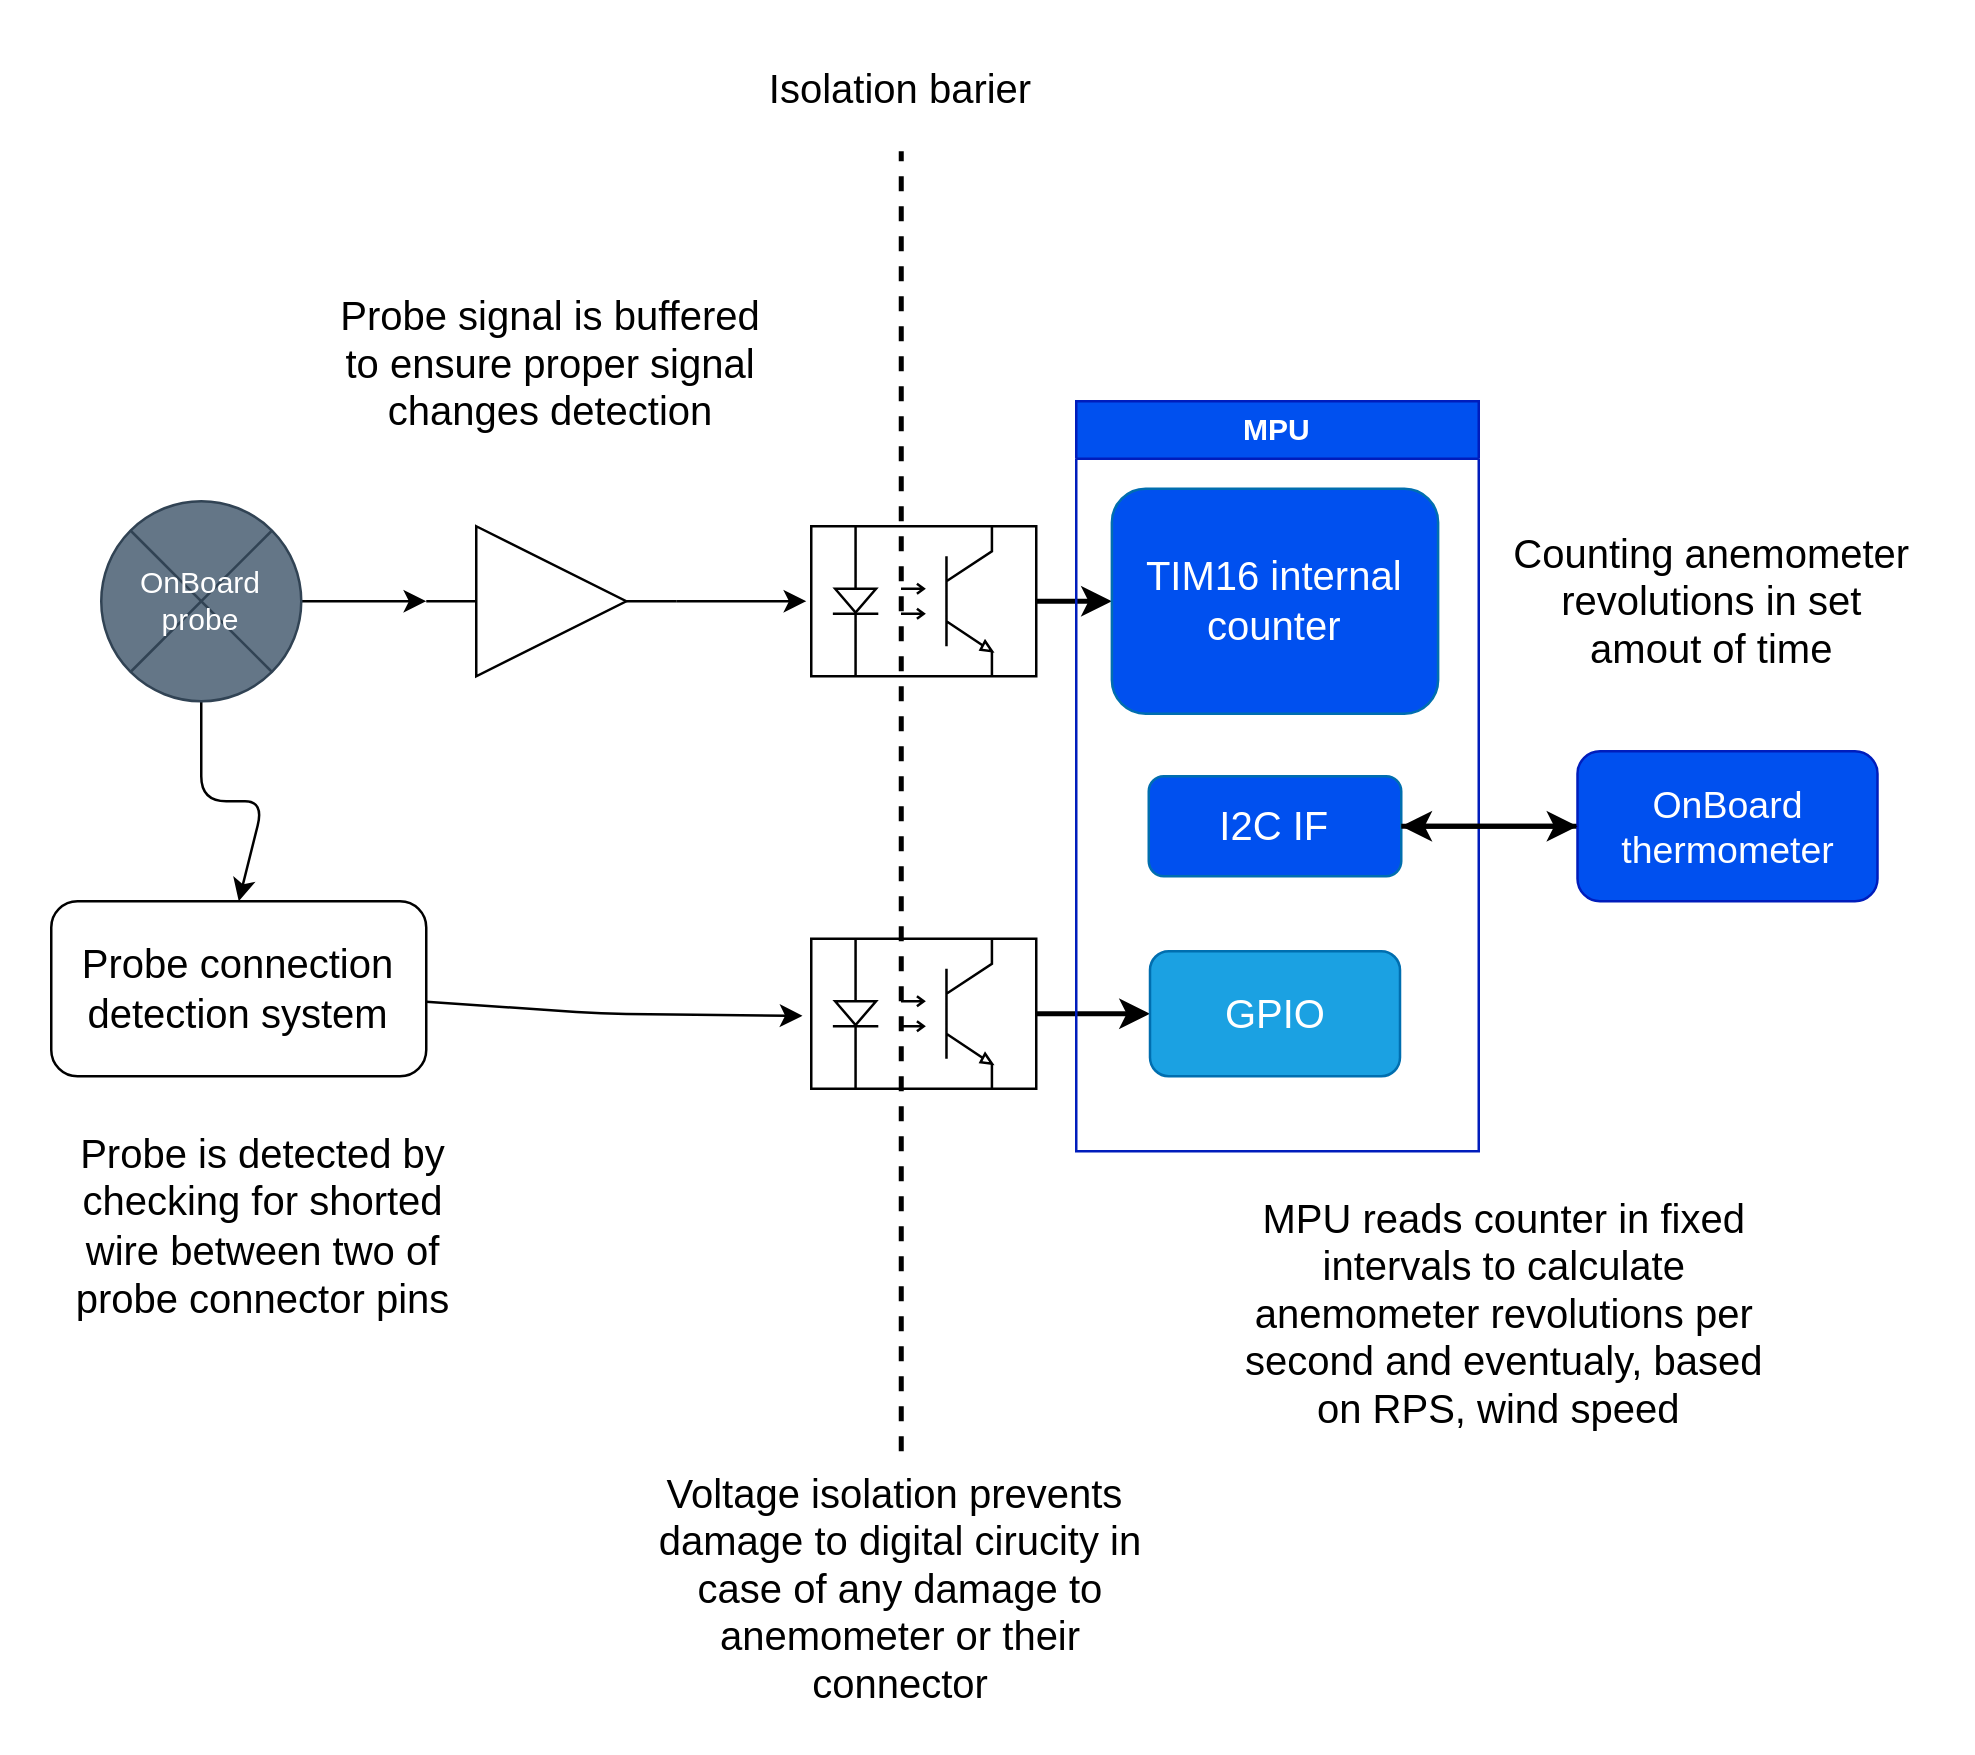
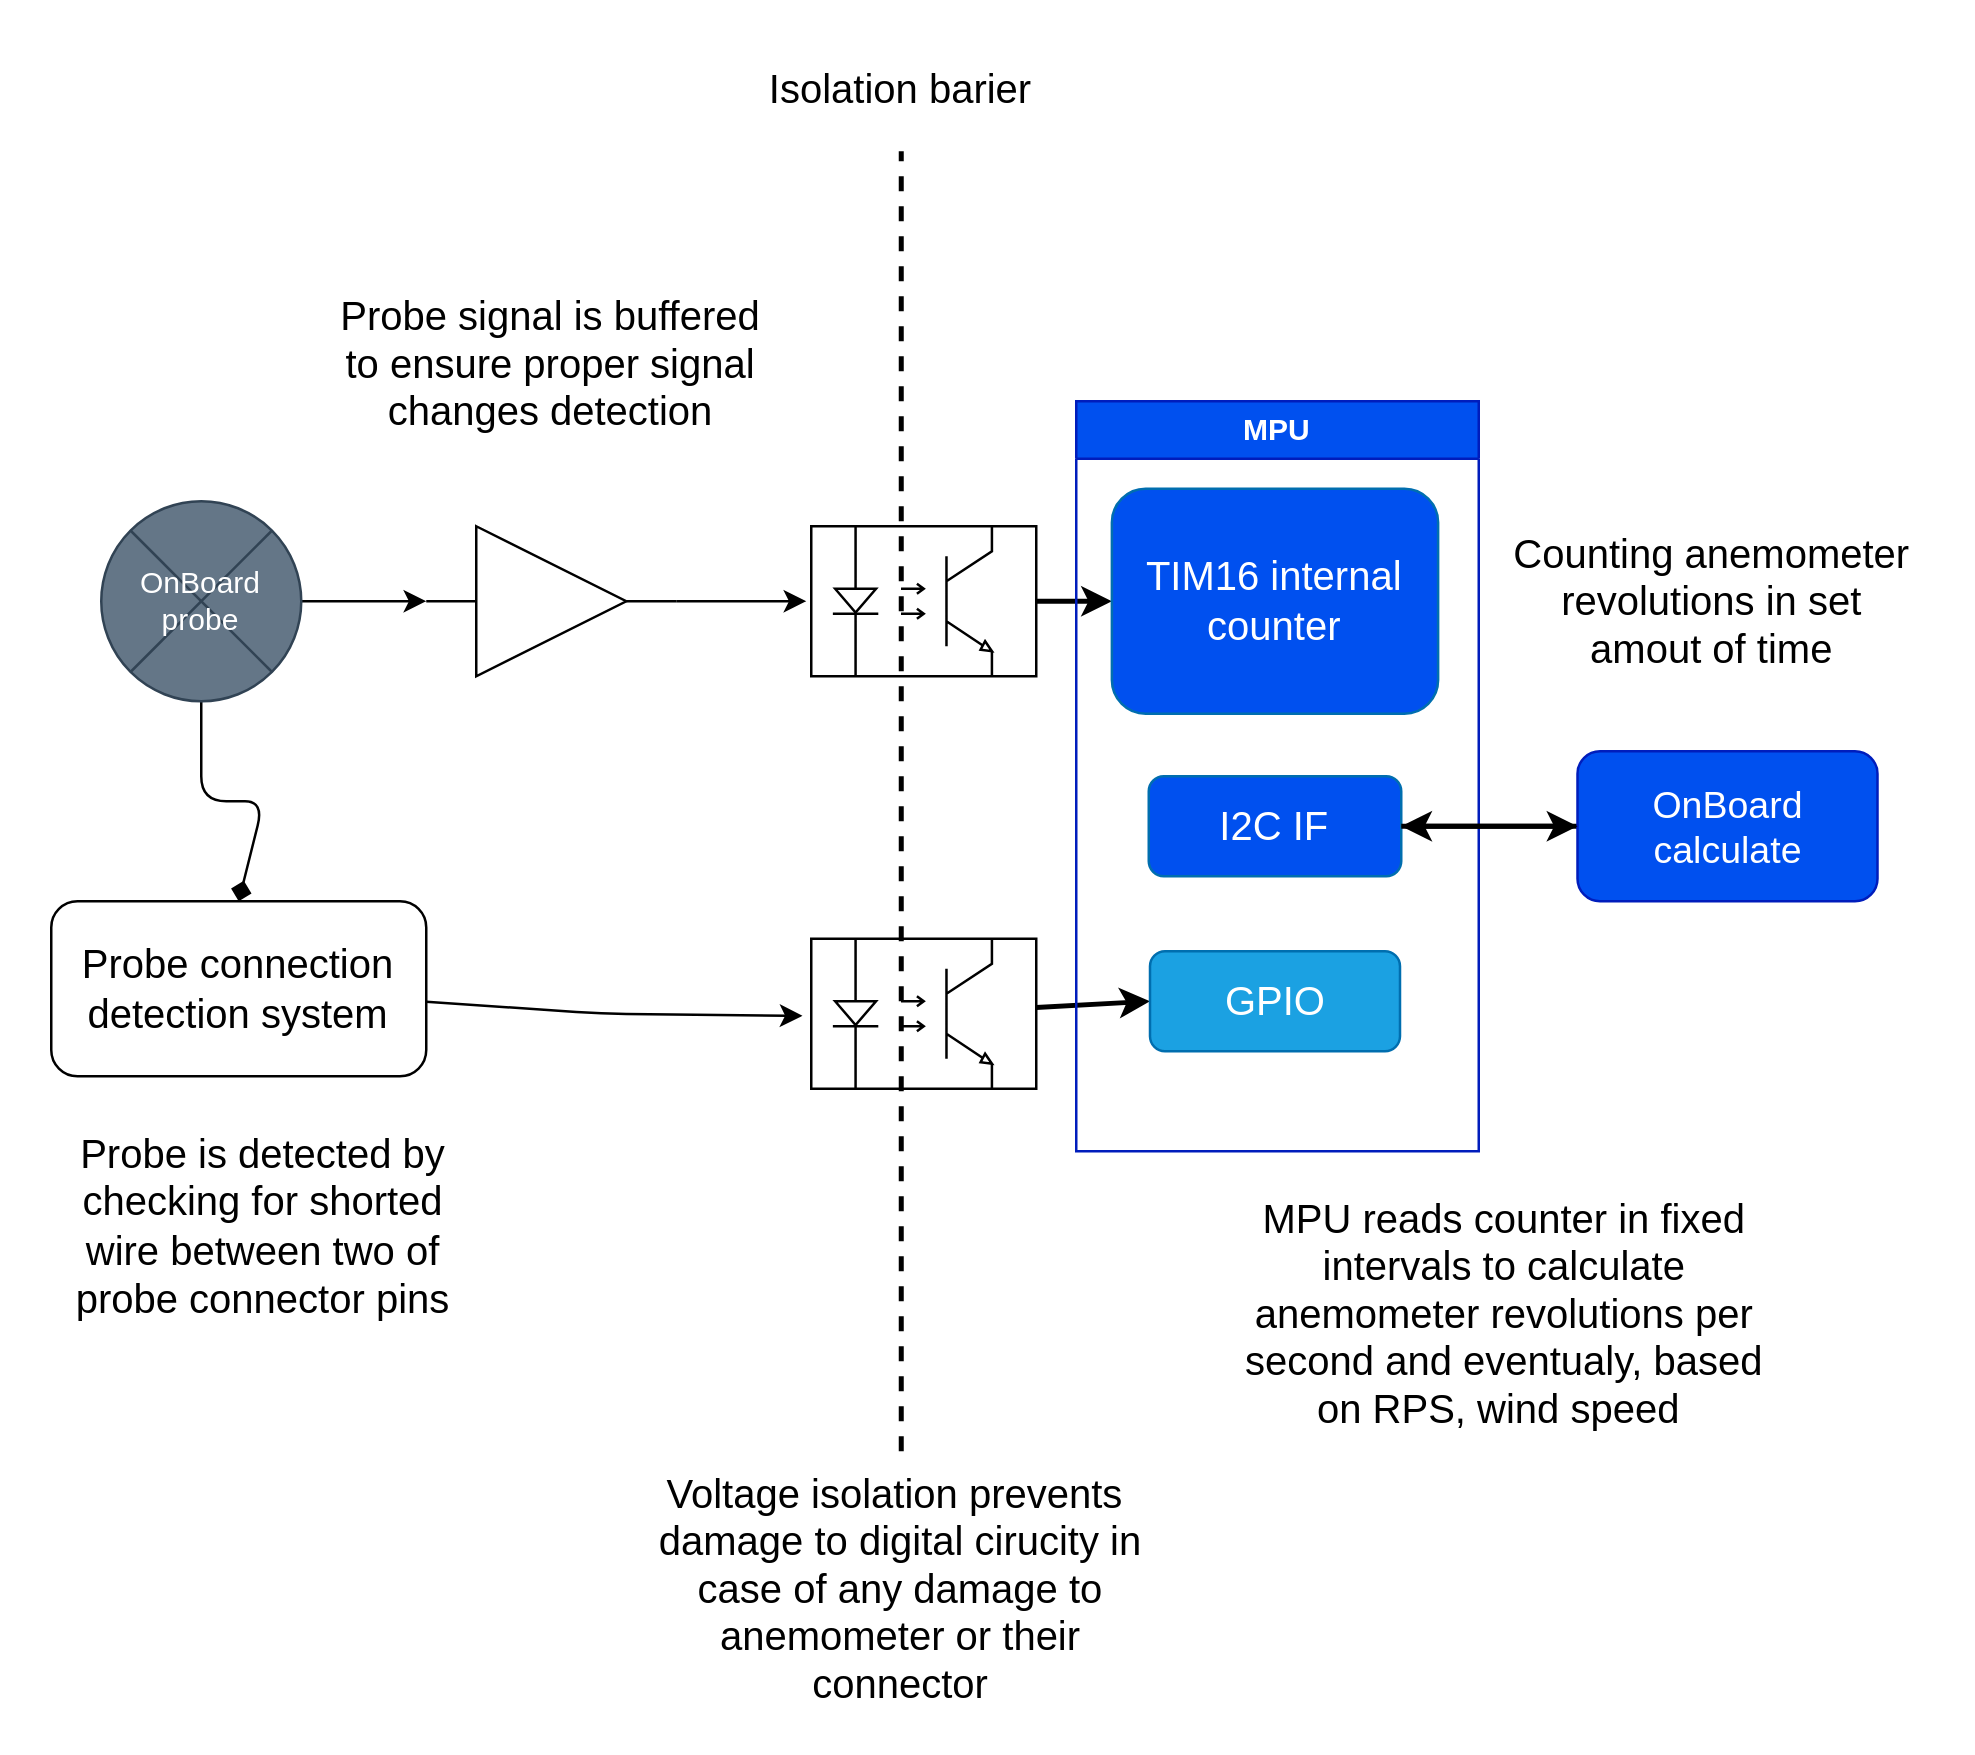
- <mxCell id="25" value="&lt;font style=&quot;font-size: 15px;&quot;&gt;OnBoard thermometer&lt;/font&gt;" style="whiteSpace=wrap;html=1;fillColor=#0050ef;strokeColor=#001DBC;fontColor=#ffffff;rounded=1;" vertex="1" parent="1"><mxGeometry x="630.5" y="300" width="120" height="60" as="geometry" /></mxCell>
+ <mxCell id="25" value="&lt;font style=&quot;font-size: 15px;&quot;&gt;OnBoard calculate&lt;/font&gt;" style="whiteSpace=wrap;html=1;fillColor=#0050ef;strokeColor=#001DBC;fontColor=#ffffff;rounded=1;" vertex="1" parent="1"><mxGeometry x="630.5" y="300" width="120" height="60" as="geometry" /></mxCell>
- <mxCell id="5" style="edgeStyle=none;html=1;entryX=0.5;entryY=0;entryDx=0;entryDy=0;fontSize=16;" parent="1" source="6" target="13" edge="1"><mxGeometry relative="1" as="geometry"><Array as="points"><mxPoint x="80" y="320" /><mxPoint x="105" y="320" /></Array></mxGeometry></mxCell>
+ <mxCell id="5" style="edgeStyle=none;html=1;entryX=0.5;entryY=0;entryDx=0;entryDy=0;fontSize=16;endArrow=diamond;" parent="1" source="6" target="13" edge="1"><mxGeometry relative="1" as="geometry"><Array as="points"><mxPoint x="80" y="320" /><mxPoint x="105" y="320" /></Array></mxGeometry></mxCell>
- <mxCell id="17" value="GPIO" style="rounded=1;whiteSpace=wrap;html=1;fontSize=16;fillColor=#1ba1e2;fontColor=#ffffff;strokeColor=#006EAF;" parent="1" vertex="1"><mxGeometry x="459.5" y="380" width="100" height="50" as="geometry" /></mxCell>
+ <mxCell id="17" value="GPIO" style="rounded=1;whiteSpace=wrap;html=1;fontSize=16;fillColor=#1ba1e2;fontColor=#ffffff;strokeColor=#006EAF;" parent="1" vertex="1"><mxGeometry x="459.5" y="380" width="100" height="40" as="geometry" /></mxCell>
